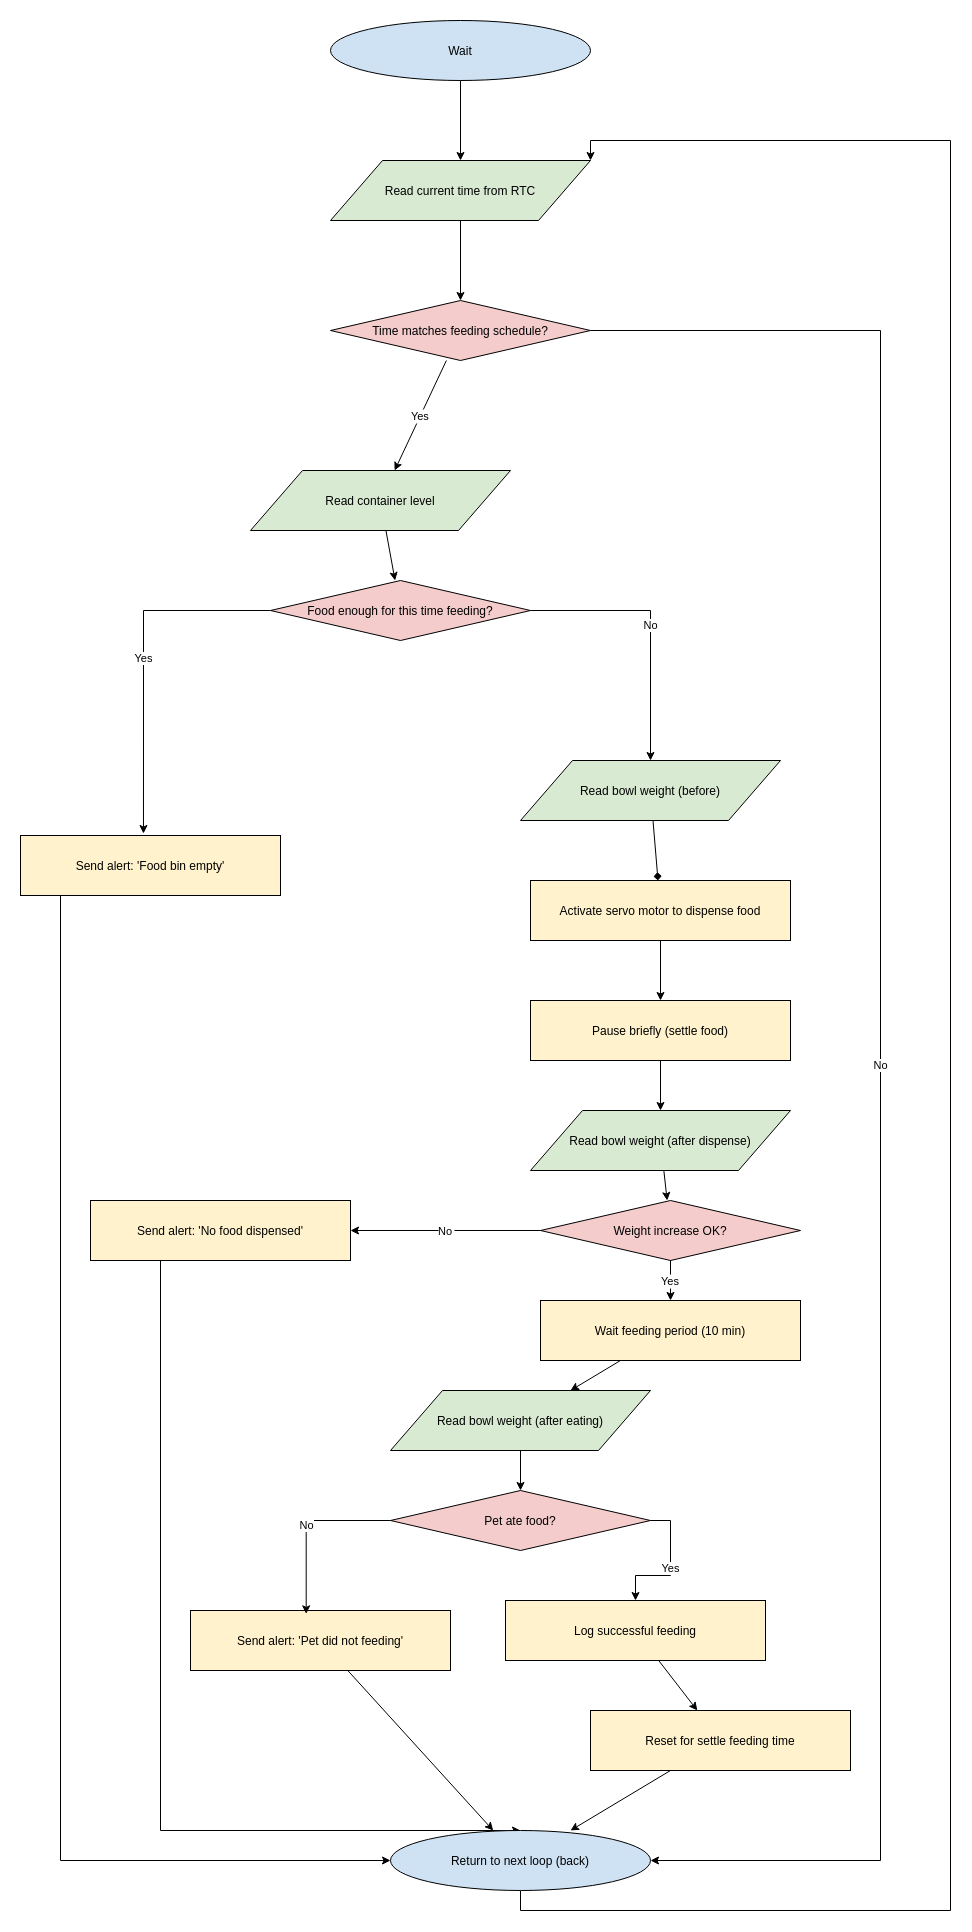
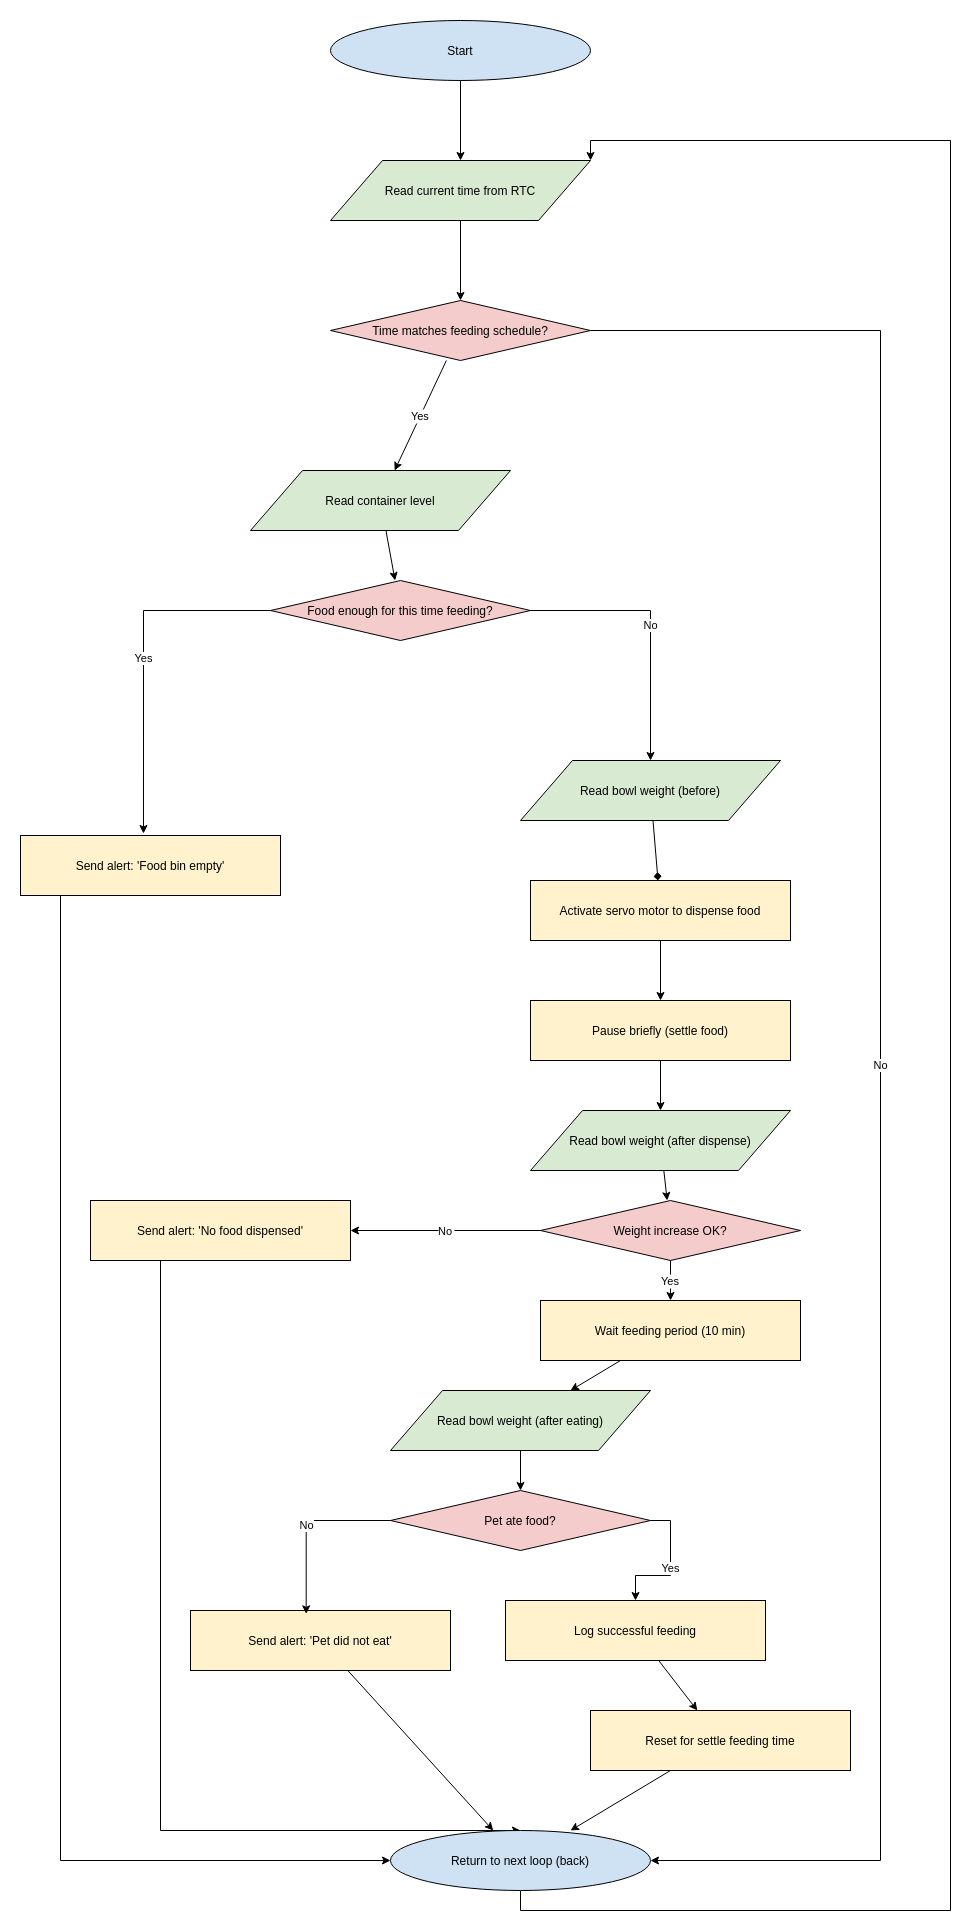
- <mxCell id="2" value="Wait" style="shape=ellipse;fillColor=#CFE2F3;strokeColor=#000000;" vertex="1" parent="1"><mxGeometry x="330" y="20" width="260" height="60" as="geometry" /></mxCell>
+ <mxCell id="2" value="Start" style="shape=ellipse;fillColor=#CFE2F3;strokeColor=#000000;" vertex="1" parent="1"><mxGeometry x="330" y="20" width="260" height="60" as="geometry" /></mxCell>
- <mxCell id="23" value="Send alert: 'Pet did not feeding'" style="shape=rectangle;fillColor=#FFF2CC;strokeColor=#000000;" vertex="1" parent="1"><mxGeometry y="1610" width="260" height="60" as="geometry" x="190" /></mxCell>
+ <mxCell id="23" value="Send alert: 'Pet did not eat'" style="shape=rectangle;fillColor=#FFF2CC;strokeColor=#000000;" vertex="1" parent="1"><mxGeometry y="1610" width="260" height="60" as="geometry" x="190" /></mxCell>
